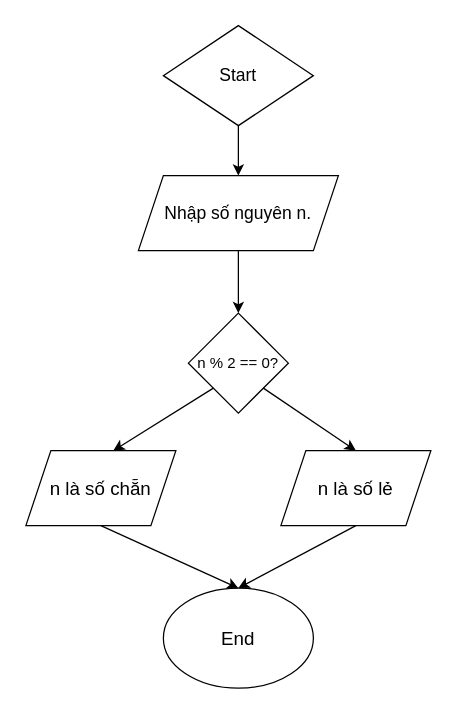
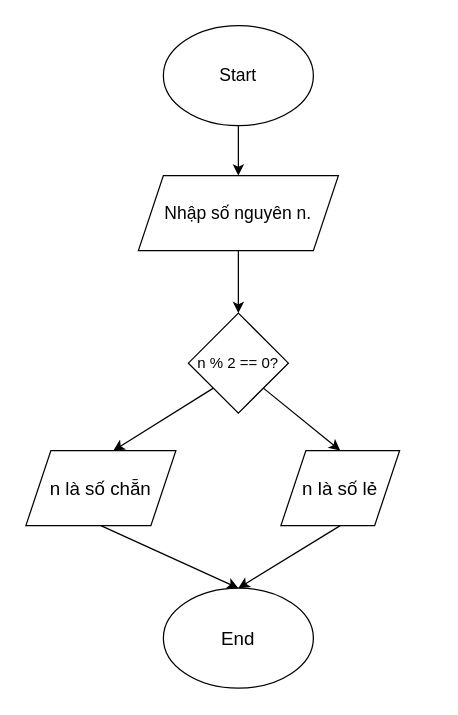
- <mxCell id="2" value="&lt;font style=&quot;font-size: 14px;&quot;&gt;Start&lt;/font&gt;" style="rhombus;whiteSpace=wrap;html=1;" vertex="1" parent="1"><mxGeometry x="130" y="20" width="120" height="80" as="geometry" /></mxCell>
+ <mxCell id="2" value="&lt;font style=&quot;font-size: 14px;&quot;&gt;Start&lt;/font&gt;" style="ellipse;whiteSpace=wrap;html=1;" vertex="1" parent="1"><mxGeometry x="130" y="20" width="120" height="80" as="geometry" /></mxCell>
- <mxCell id="6" value="&lt;font style=&quot;font-size: 15px;&quot;&gt;n là số lẻ&lt;/font&gt;" style="shape=parallelogram;perimeter=parallelogramPerimeter;whiteSpace=wrap;html=1;fixedSize=1;" vertex="1" parent="1"><mxGeometry x="224" y="360" width="120" height="60" as="geometry" /></mxCell>
+ <mxCell id="6" value="&lt;font style=&quot;font-size: 15px;&quot;&gt;n là số lẻ&lt;/font&gt;" style="shape=parallelogram;perimeter=parallelogramPerimeter;whiteSpace=wrap;html=1;fixedSize=1;" vertex="1" parent="1"><mxGeometry x="224" y="360" width="95" height="60" as="geometry" /></mxCell>
